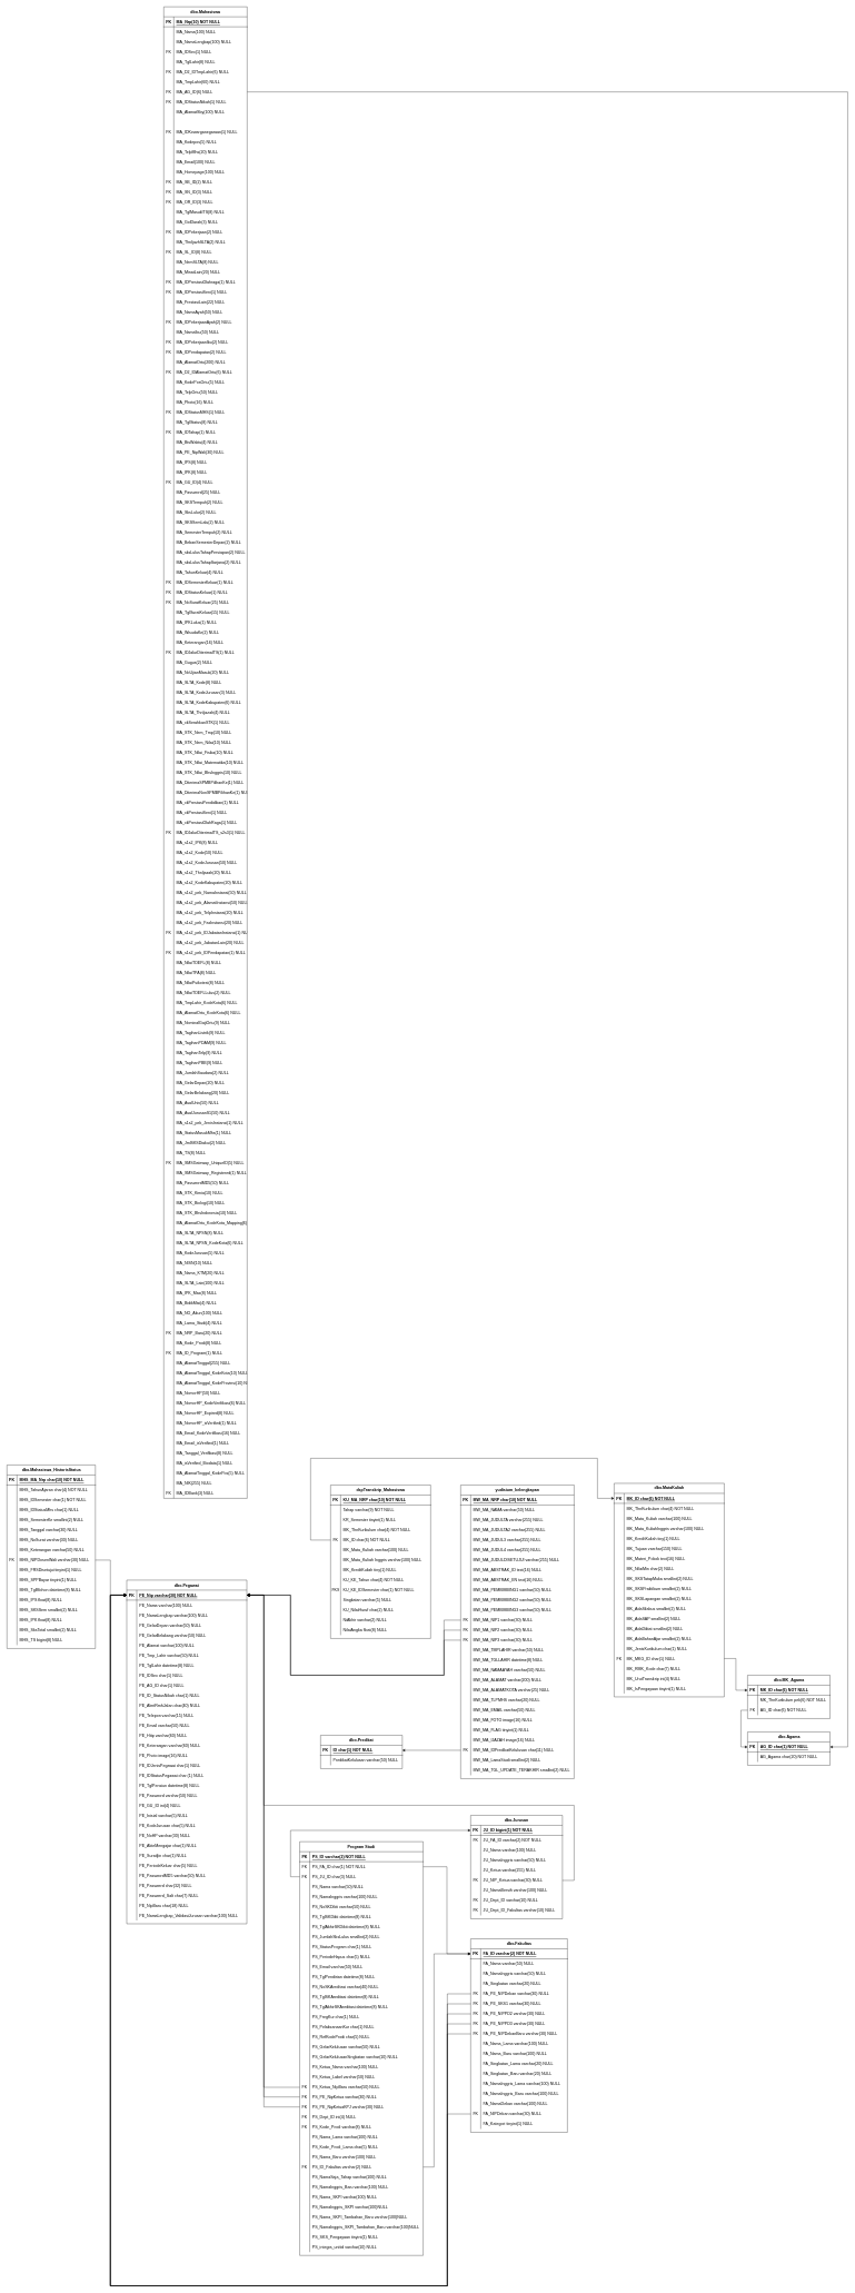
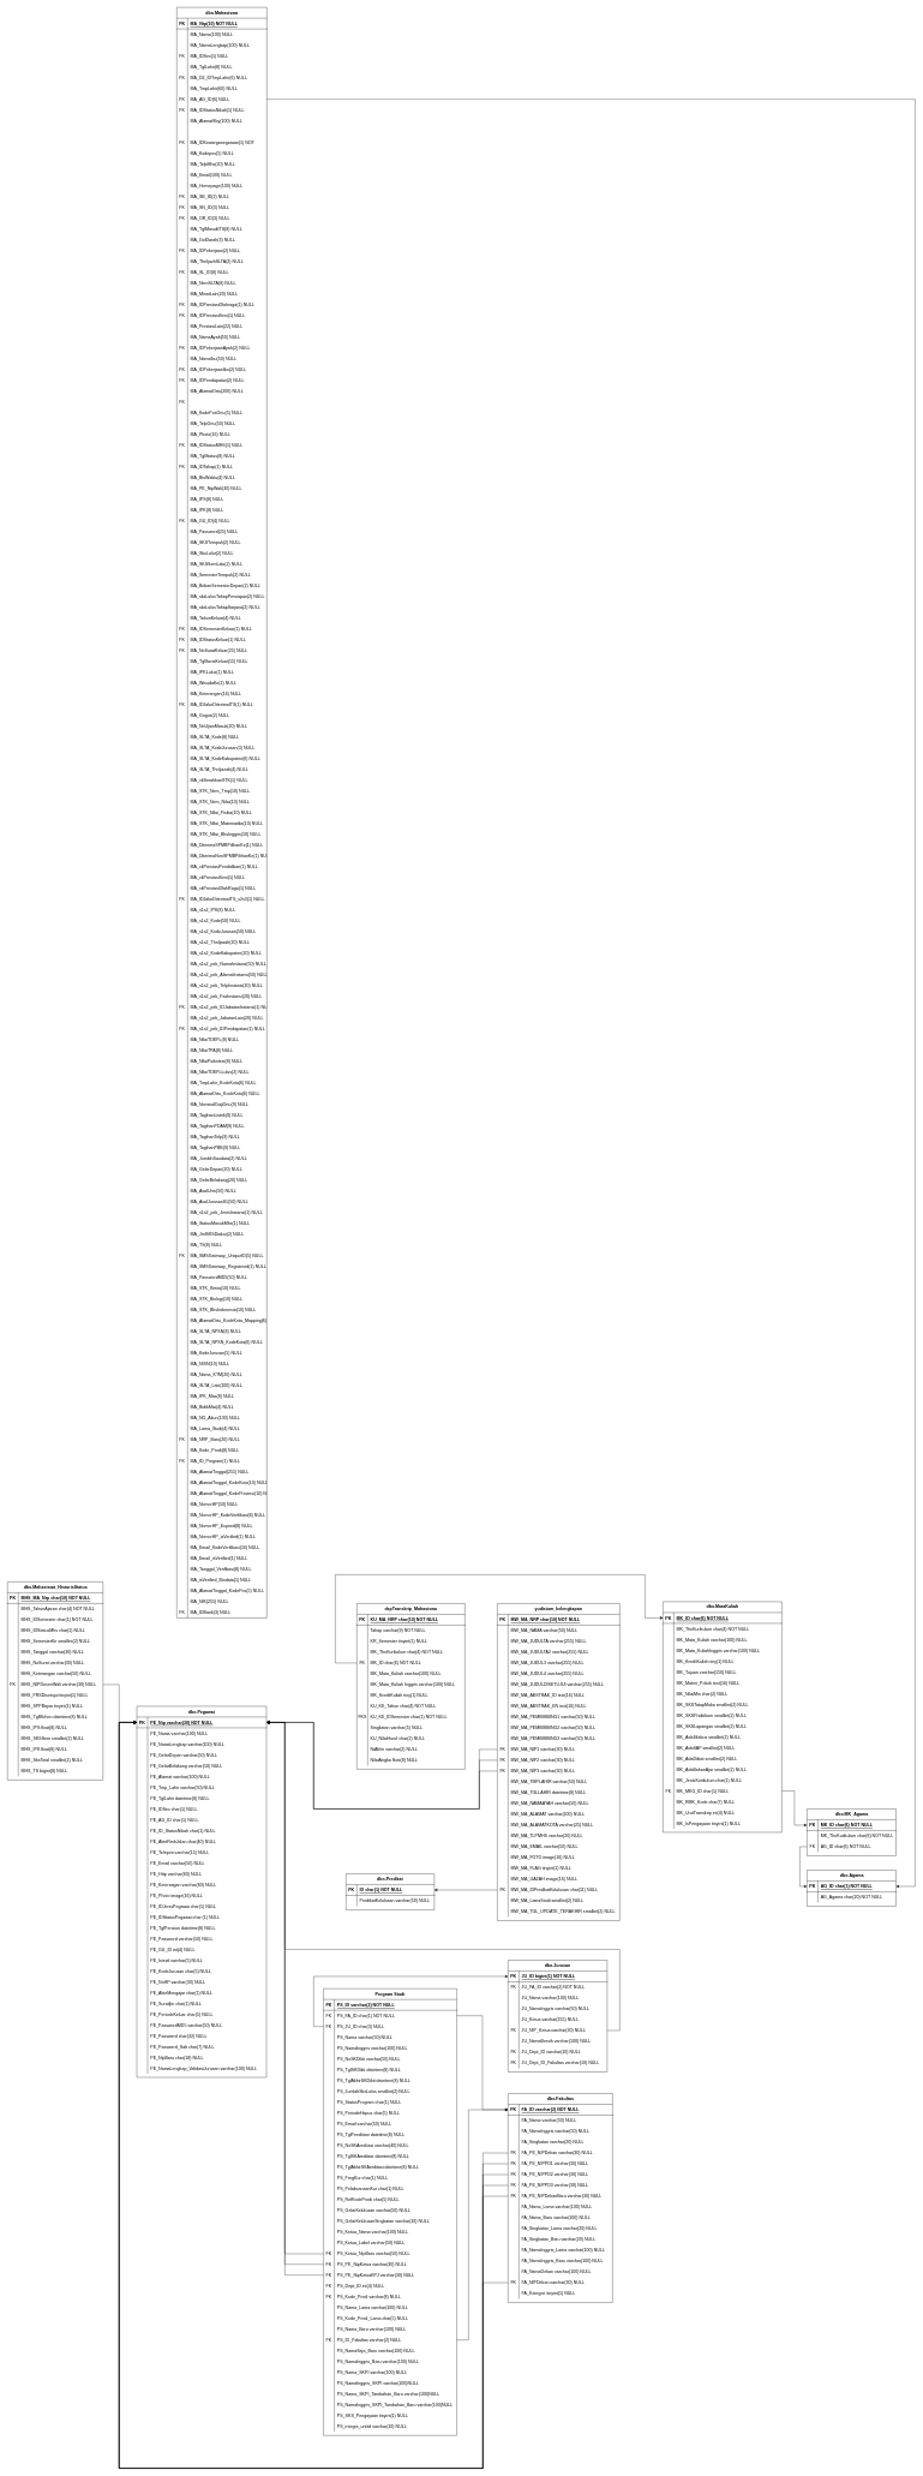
- <mxCell id="165" value="MA_IDKewarganegaraan(1) NULL" style="shape=partialRectangle;connectable=0;fillColor=none;top=0;left=0;bottom=0;right=0;align=left;spacingLeft=6;overflow=hidden;" vertex="1" parent="163"><mxGeometry x="30" width="220" height="30" as="geometry" /></mxCell>
+ <mxCell id="165" value="MA_IDKewarganegaraan(1) NOT" style="shape=partialRectangle;connectable=0;fillColor=none;top=0;left=0;bottom=0;right=0;align=left;spacingLeft=6;overflow=hidden;" vertex="1" parent="163"><mxGeometry x="30" width="220" height="30" as="geometry" /></mxCell>
- <mxCell id="237" value="MA_D2_IDAlamatOrtu(6) NULL" style="shape=partialRectangle;connectable=0;fillColor=none;top=0;left=0;bottom=0;right=0;align=left;spacingLeft=6;overflow=hidden;" vertex="1" parent="235"><mxGeometry x="30" width="220" height="30" as="geometry" /></mxCell>
- <mxCell id="608" value="MK_ThnKurikulum pek(6) NOT NULL" style="shape=partialRectangle;connectable=0;fillColor=none;top=0;left=0;bottom=0;right=0;align=left;spacingLeft=6;overflow=hidden;" vertex="1" parent="606"><mxGeometry x="30" width="217" height="30" as="geometry" /></mxCell>
+ <mxCell id="608" value="MK_ThnKurikulum char(6) NOT NULL" style="shape=partialRectangle;connectable=0;fillColor=none;top=0;left=0;bottom=0;right=0;align=left;spacingLeft=6;overflow=hidden;" vertex="1" parent="606"><mxGeometry x="30" width="217" height="30" as="geometry" /></mxCell>
- <mxCell id="992" value="FA_PE_SKS1 varchar(30) NULL" style="shape=partialRectangle;connectable=0;fillColor=none;top=0;left=0;bottom=0;right=0;align=left;spacingLeft=6;overflow=hidden;" vertex="1" parent="990"><mxGeometry x="30" width="260" height="30" as="geometry" /></mxCell>
+ <mxCell id="992" value="FA_PE_NIPPD1 varchar(30) NULL" style="shape=partialRectangle;connectable=0;fillColor=none;top=0;left=0;bottom=0;right=0;align=left;spacingLeft=6;overflow=hidden;" vertex="1" parent="990"><mxGeometry x="30" width="260" height="30" as="geometry" /></mxCell>
- <mxCell id="718" value="PS_NamaSaja_Tahap varchar(100) NULL" style="shape=partialRectangle;connectable=0;fillColor=none;top=0;left=0;bottom=0;right=0;align=left;spacingLeft=6;overflow=hidden;" vertex="1" parent="716"><mxGeometry x="30" width="340" height="30" as="geometry" /></mxCell>
+ <mxCell id="718" value="PS_NamaSaja_Baru varchar(100) NULL" style="shape=partialRectangle;connectable=0;fillColor=none;top=0;left=0;bottom=0;right=0;align=left;spacingLeft=6;overflow=hidden;" vertex="1" parent="716"><mxGeometry x="30" width="340" height="30" as="geometry" /></mxCell>
